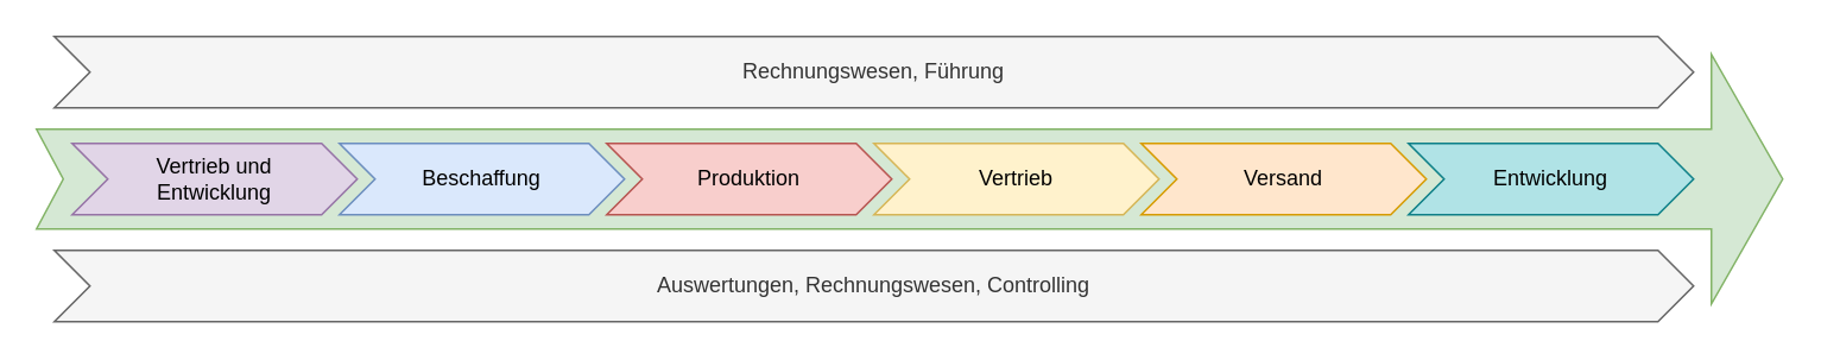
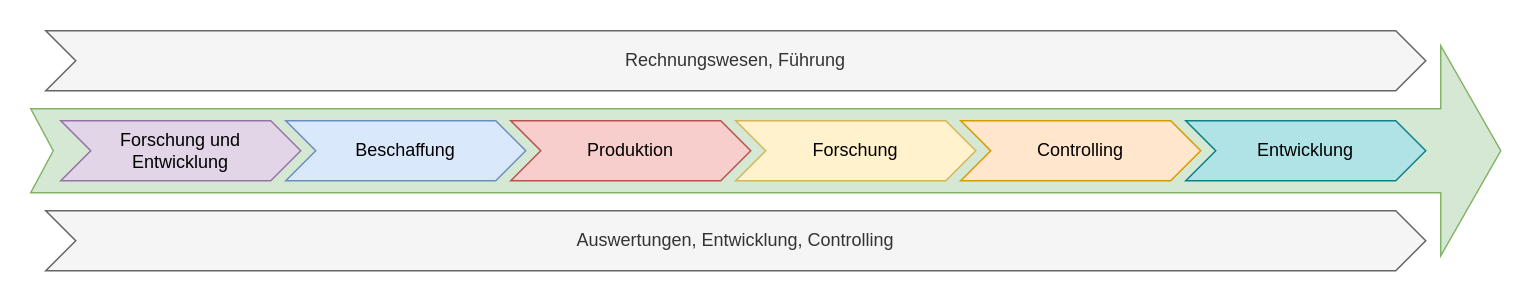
- <mxCell id="4" value="Vertrieb und&lt;br&gt;Entwicklung" style="shape=step;perimeter=stepPerimeter;whiteSpace=wrap;html=1;fixedSize=1;fillColor=#e1d5e7;strokeColor=#9673a6;" parent="1" vertex="1"><mxGeometry x="40" y="80" width="160" height="40" as="geometry" /></mxCell>
+ <mxCell id="4" value="Forschung und&lt;br&gt;Entwicklung" style="shape=step;perimeter=stepPerimeter;whiteSpace=wrap;html=1;fixedSize=1;fillColor=#e1d5e7;strokeColor=#9673a6;" parent="1" vertex="1"><mxGeometry x="40" y="80" width="160" height="40" as="geometry" /></mxCell>
- <mxCell id="6" value="Vertrieb" style="shape=step;perimeter=stepPerimeter;whiteSpace=wrap;html=1;fixedSize=1;fillColor=#fff2cc;strokeColor=#d6b656;" parent="1" vertex="1"><mxGeometry x="490" y="80" width="160" height="40" as="geometry" /></mxCell>
+ <mxCell id="6" value="Forschung" style="shape=step;perimeter=stepPerimeter;whiteSpace=wrap;html=1;fixedSize=1;fillColor=#fff2cc;strokeColor=#d6b656;" parent="1" vertex="1"><mxGeometry x="490" y="80" width="160" height="40" as="geometry" /></mxCell>
- <mxCell id="7" value="Versand" style="shape=step;perimeter=stepPerimeter;whiteSpace=wrap;html=1;fixedSize=1;fillColor=#ffe6cc;strokeColor=#d79b00;" parent="1" vertex="1"><mxGeometry x="640" y="80" width="160" height="40" as="geometry" /></mxCell>
+ <mxCell id="7" value="Controlling" style="shape=step;perimeter=stepPerimeter;whiteSpace=wrap;html=1;fixedSize=1;fillColor=#ffe6cc;strokeColor=#d79b00;" parent="1" vertex="1"><mxGeometry x="640" y="80" width="160" height="40" as="geometry" /></mxCell>
- <mxCell id="9" value="Auswertungen, Rechnungswesen, Controlling" style="shape=step;perimeter=stepPerimeter;whiteSpace=wrap;html=1;fixedSize=1;fillColor=#f5f5f5;strokeColor=#666666;fontColor=#333333;" parent="1" vertex="1"><mxGeometry x="30" y="140" width="920" height="40" as="geometry" /></mxCell>
+ <mxCell id="9" value="Auswertungen, Entwicklung, Controlling" style="shape=step;perimeter=stepPerimeter;whiteSpace=wrap;html=1;fixedSize=1;fillColor=#f5f5f5;strokeColor=#666666;fontColor=#333333;" parent="1" vertex="1"><mxGeometry x="30" y="140" width="920" height="40" as="geometry" /></mxCell>
